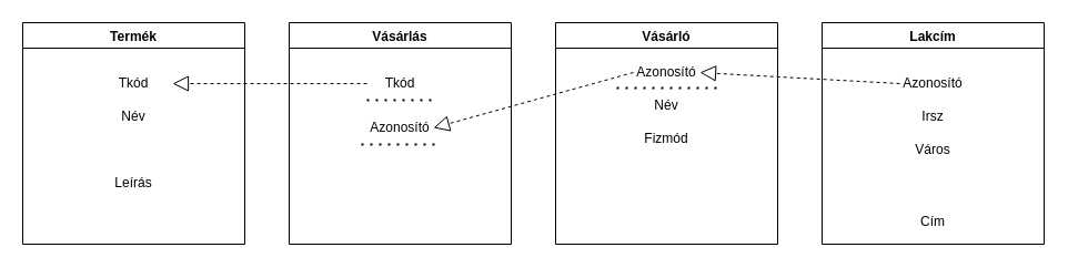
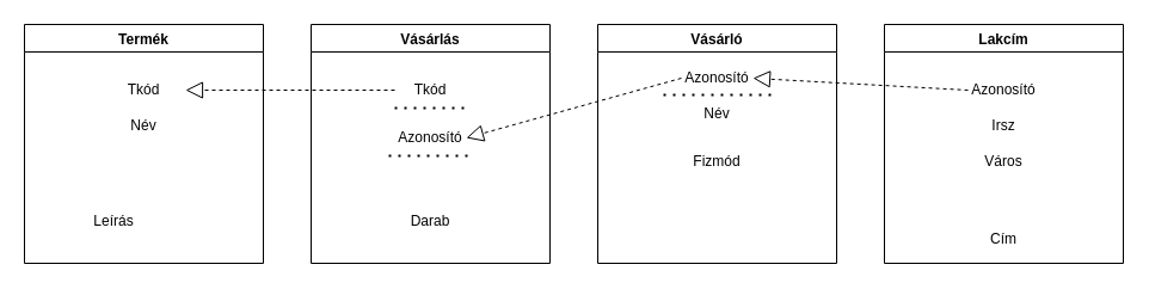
- <mxCell id="9" value="Fizmód" style="text;html=1;strokeColor=none;fillColor=none;align=center;verticalAlign=middle;whiteSpace=wrap;rounded=0;" vertex="1" parent="6"><mxGeometry x="70" y="90" width="60" height="30" as="geometry" /></mxCell>
+ <mxCell id="9" value="Fizmód" style="text;html=1;strokeColor=none;fillColor=none;align=center;verticalAlign=middle;whiteSpace=wrap;rounded=0;" vertex="1" parent="6"><mxGeometry x="70" y="100" width="60" height="30" as="geometry" /></mxCell>
- <mxCell id="5" value="Leírás" style="text;html=1;strokeColor=none;fillColor=none;align=center;verticalAlign=middle;whiteSpace=wrap;rounded=0;" vertex="1" parent="2"><mxGeometry x="70" y="130" width="60" height="30" as="geometry" /></mxCell>
+ <mxCell id="5" value="Leírás" style="text;html=1;strokeColor=none;fillColor=none;align=center;verticalAlign=middle;whiteSpace=wrap;rounded=0;" vertex="1" parent="2"><mxGeometry x="45" y="150" width="60" height="30" as="geometry" /></mxCell>
+ <mxCell id="16" value="Darab" style="text;html=1;strokeColor=none;fillColor=none;align=center;verticalAlign=middle;whiteSpace=wrap;rounded=0;" vertex="1" parent="11"><mxGeometry x="70" y="150" width="60" height="30" as="geometry" /></mxCell>
